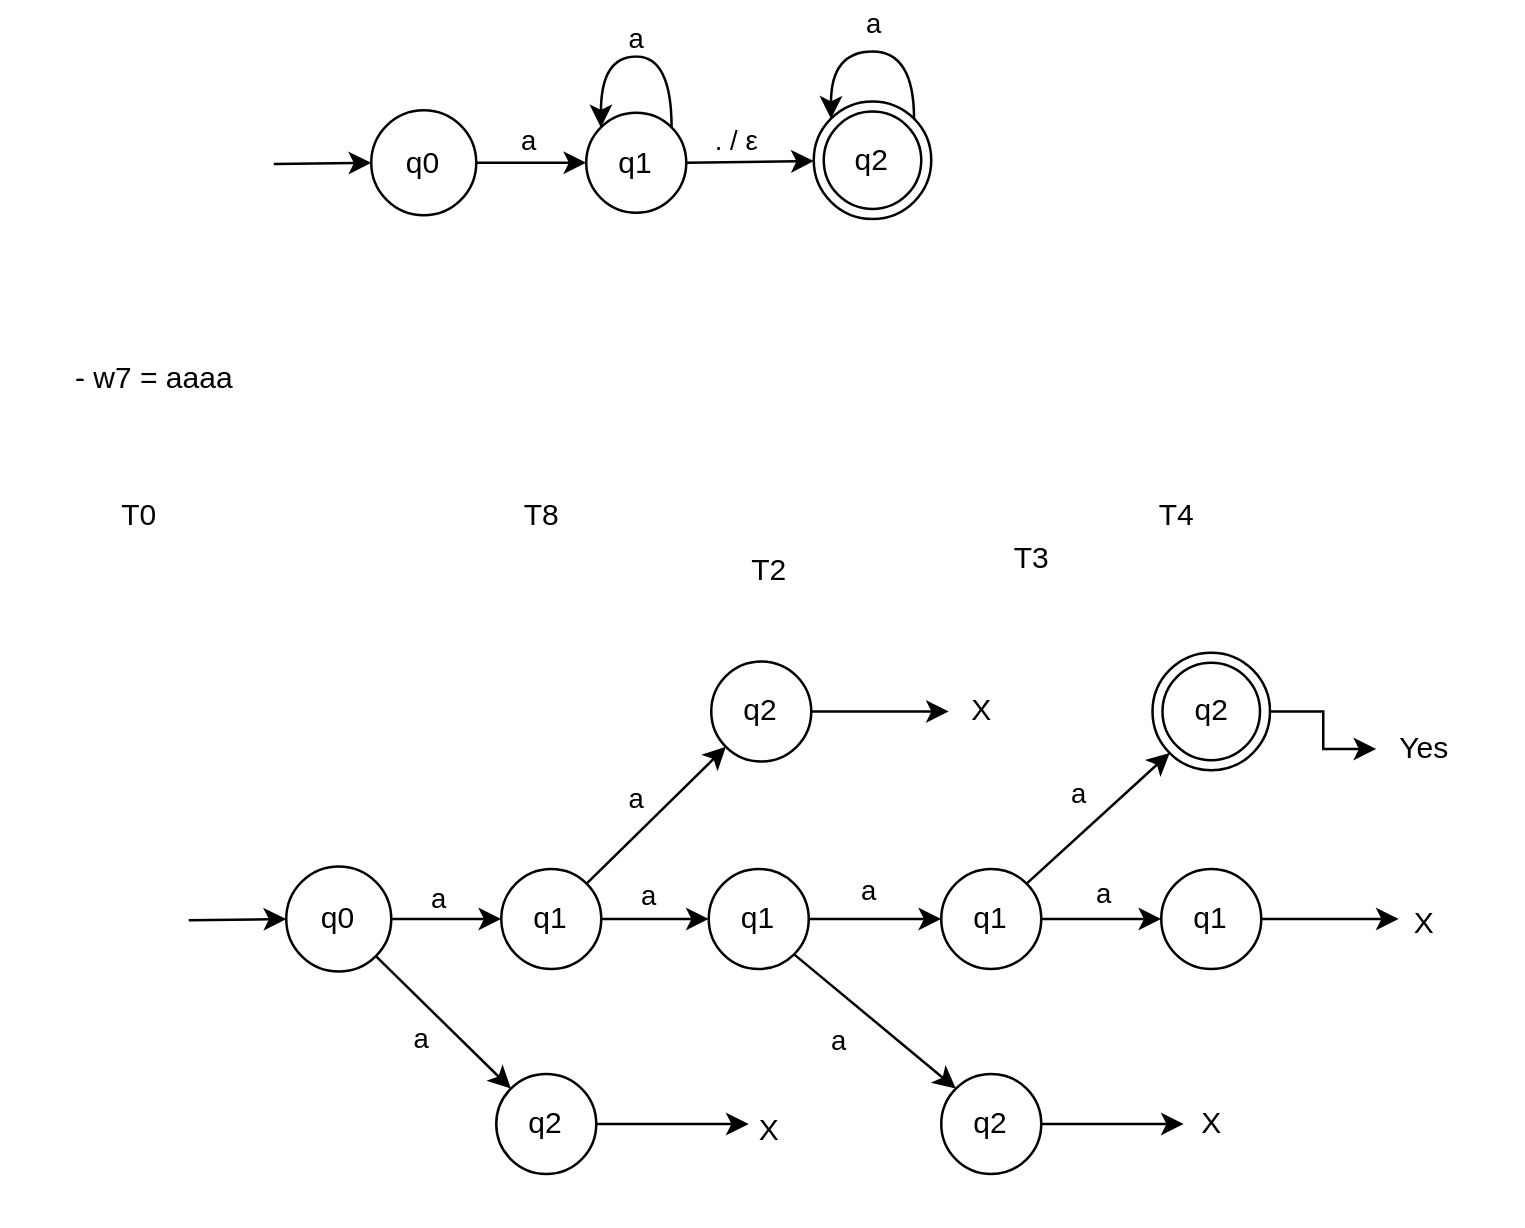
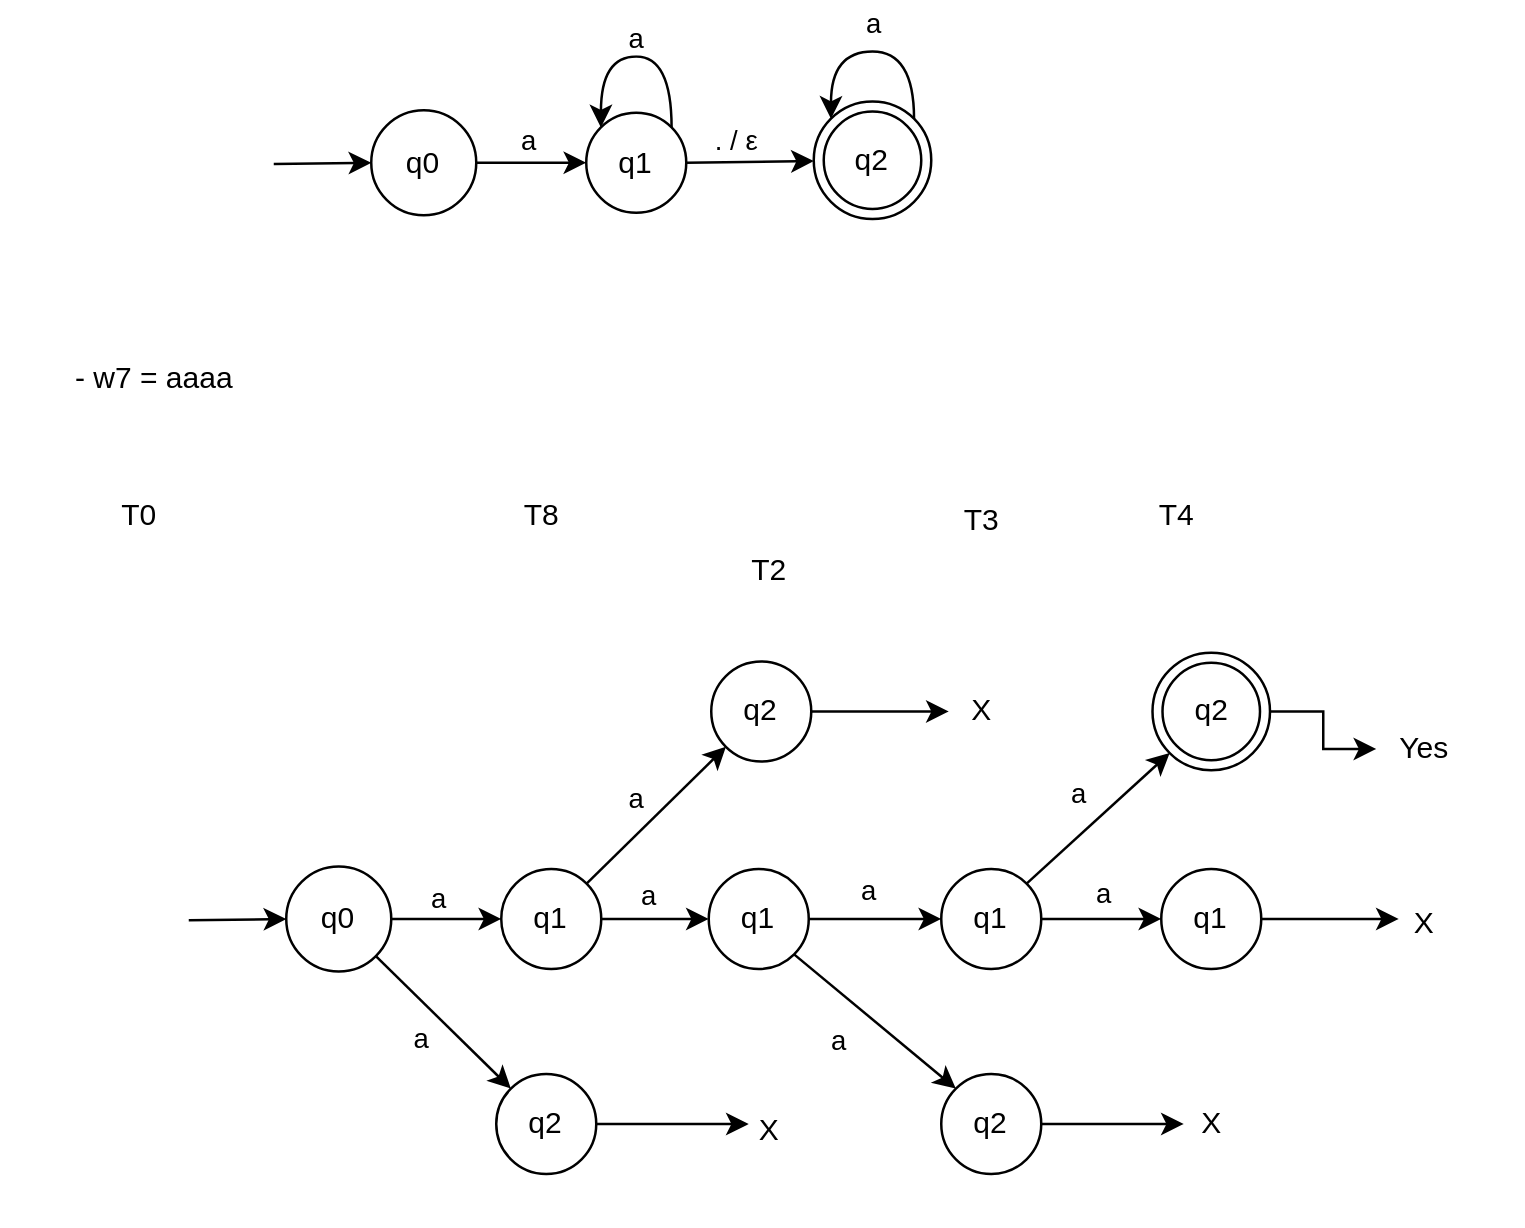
- <mxCell id="47" value="T3" style="text;html=1;align=center;verticalAlign=middle;resizable=0;points=[];autosize=1;strokeColor=none;fillColor=none;" vertex="1" parent="1"><mxGeometry x="396" y="210" width="32" height="26" as="geometry" /></mxCell>
+ <mxCell id="47" value="T3" style="text;html=1;align=center;verticalAlign=middle;resizable=0;points=[];autosize=1;strokeColor=none;fillColor=none;" vertex="1" parent="1"><mxGeometry x="376" y="195" width="32" height="26" as="geometry" /></mxCell>
